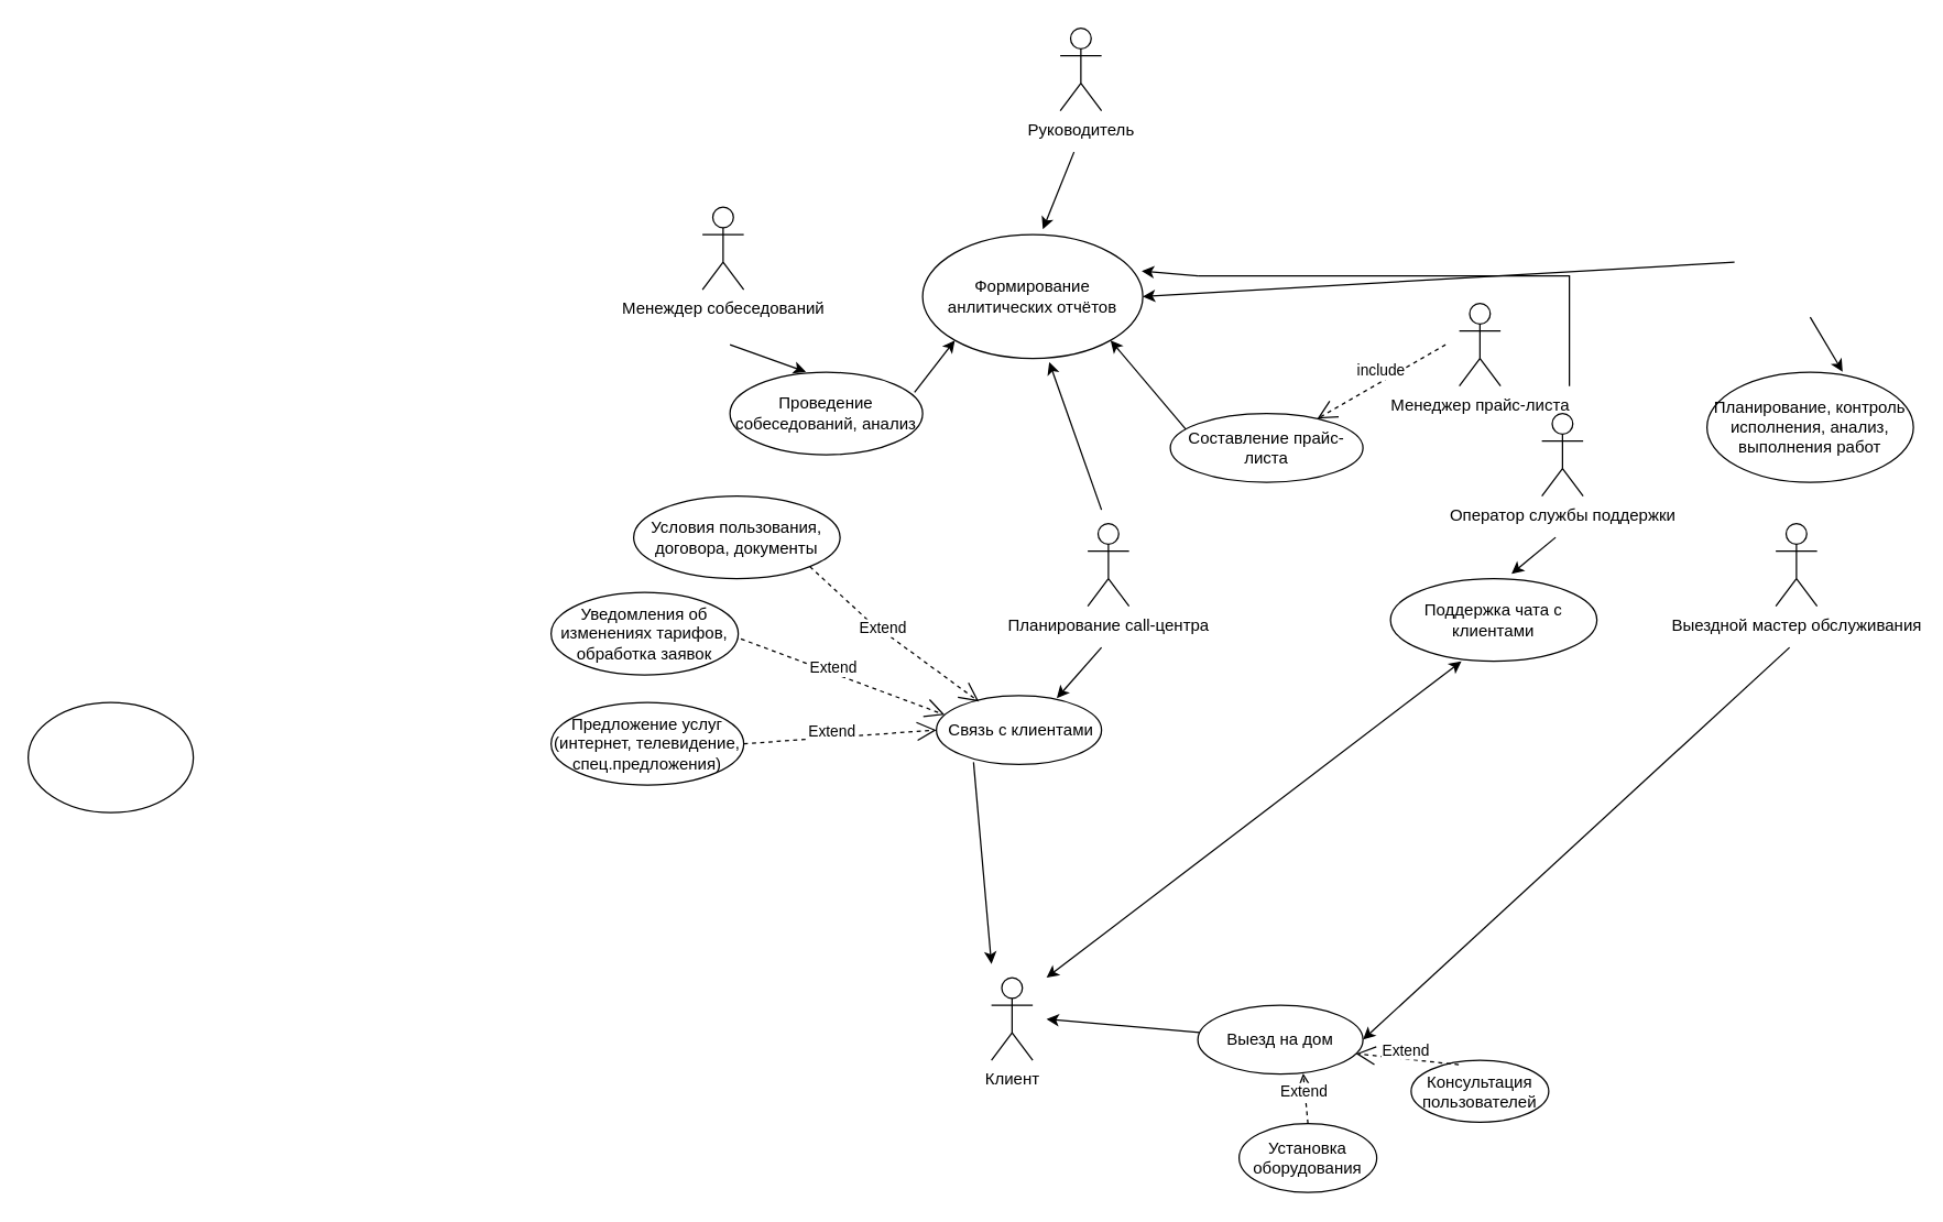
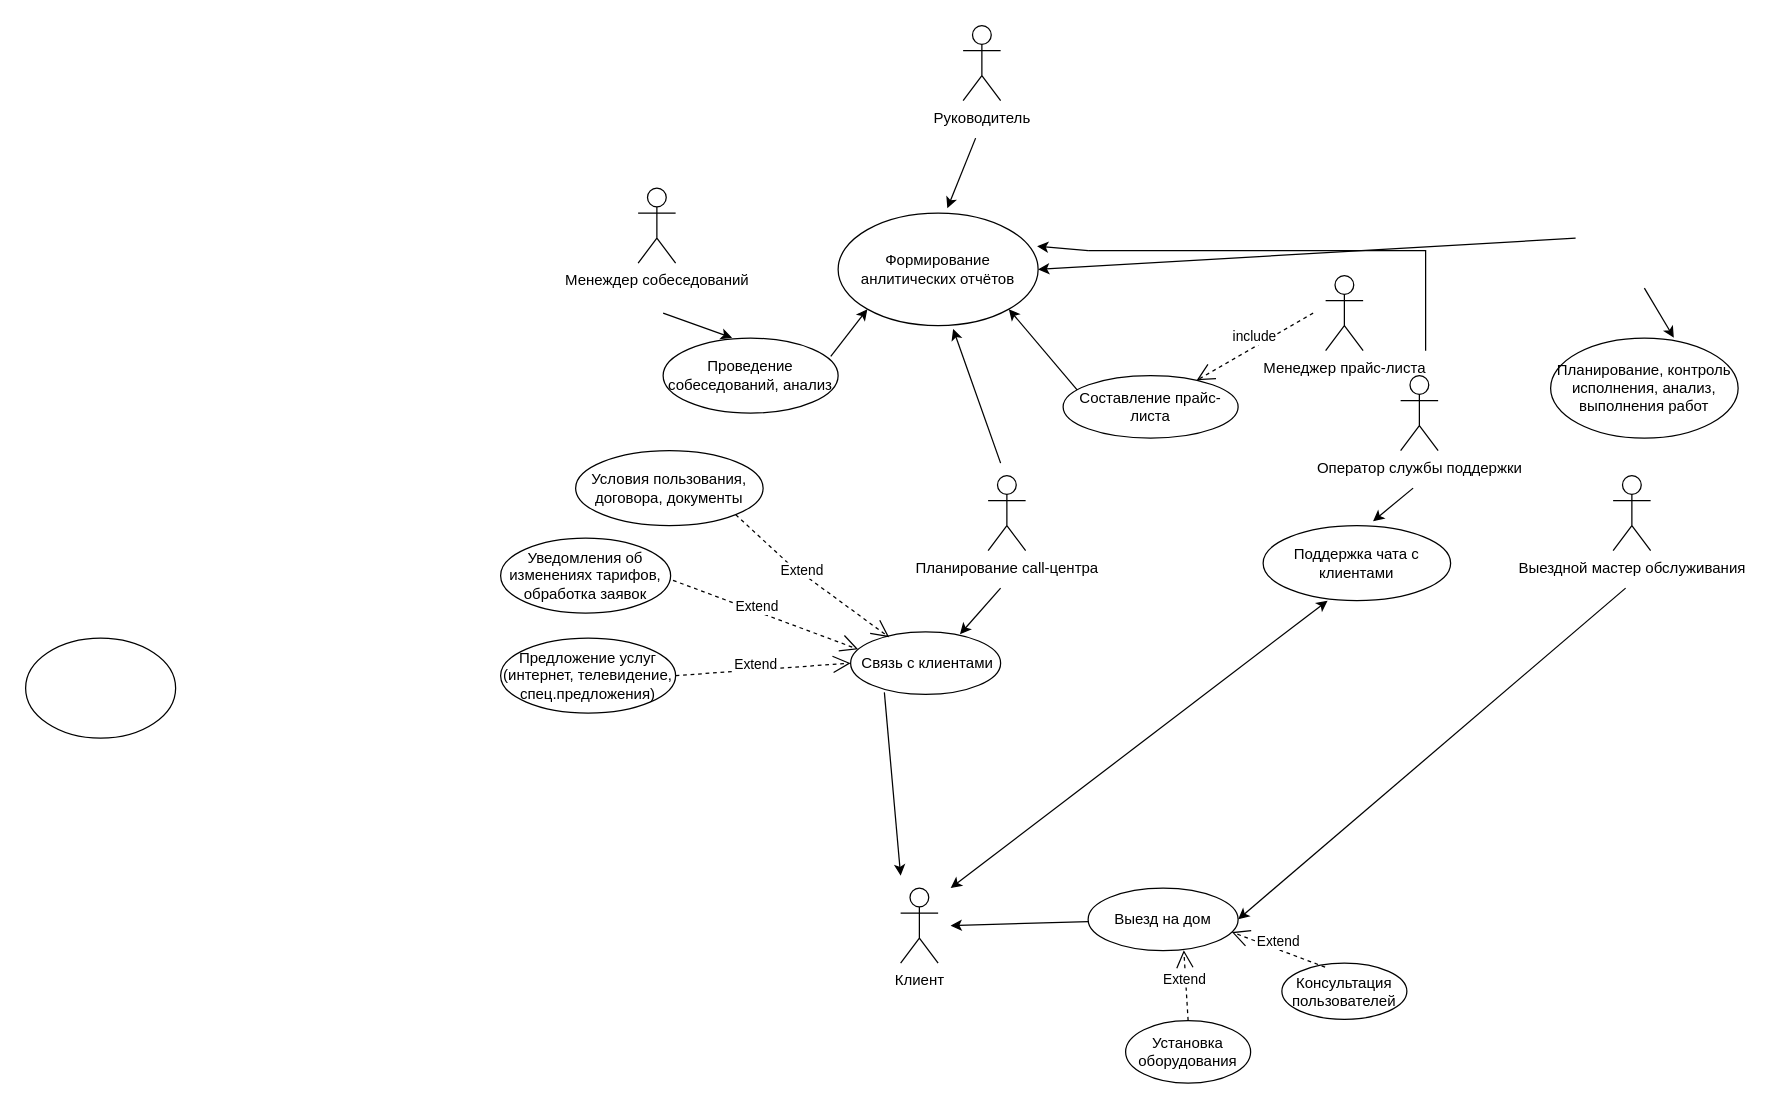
- <mxCell id="8" value="Выезд на дом" style="ellipse;whiteSpace=wrap;html=1;" parent="1" vertex="1"><mxGeometry x="870" y="730" width="120" height="50" as="geometry" /></mxCell>
+ <mxCell id="8" value="Выезд на дом" style="ellipse;whiteSpace=wrap;html=1;" parent="1" vertex="1"><mxGeometry x="870" y="710" width="120" height="50" as="geometry" /></mxCell>
